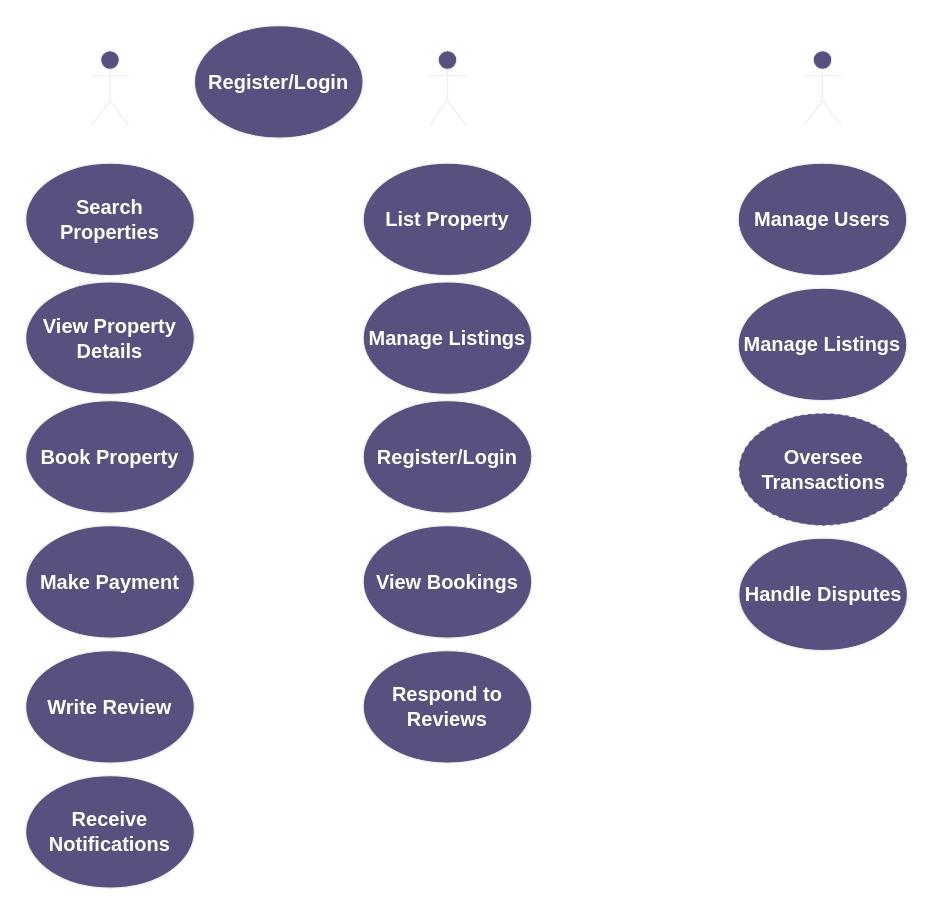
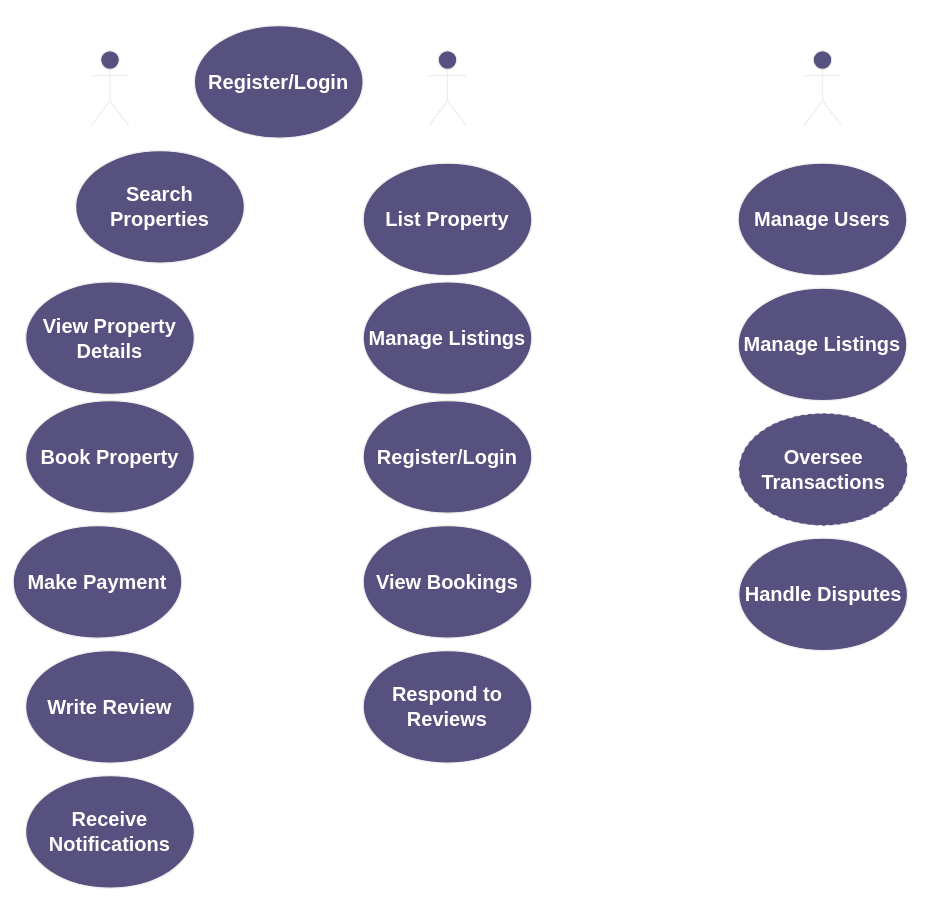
- <mxCell id="6" value="Search Properties" style="ellipse;whiteSpace=wrap;html=1;strokeColor=#EEEEEE;fontColor=#FFFFFF;fillColor=#56517E;fontStyle=1;fontSize=16;" vertex="1" parent="1"><mxGeometry x="20" y="130" width="135" height="90" as="geometry" /></mxCell>
+ <mxCell id="6" value="Search Properties" style="ellipse;whiteSpace=wrap;html=1;strokeColor=#EEEEEE;fontColor=#FFFFFF;fillColor=#56517E;fontStyle=1;fontSize=16;" vertex="1" parent="1"><mxGeometry x="60" y="120" width="135" height="90" as="geometry" /></mxCell>
- <mxCell id="9" value="Make Payment" style="ellipse;whiteSpace=wrap;html=1;strokeColor=#EEEEEE;fontColor=#FFFFFF;fillColor=#56517E;fontStyle=1;fontSize=16;" vertex="1" parent="1"><mxGeometry x="20" y="420" width="135" height="90" as="geometry" /></mxCell>
+ <mxCell id="9" value="Make Payment" style="ellipse;whiteSpace=wrap;html=1;strokeColor=#EEEEEE;fontColor=#FFFFFF;fillColor=#56517E;fontStyle=1;fontSize=16;" vertex="1" parent="1"><mxGeometry x="10" y="420" width="135" height="90" as="geometry" /></mxCell>
